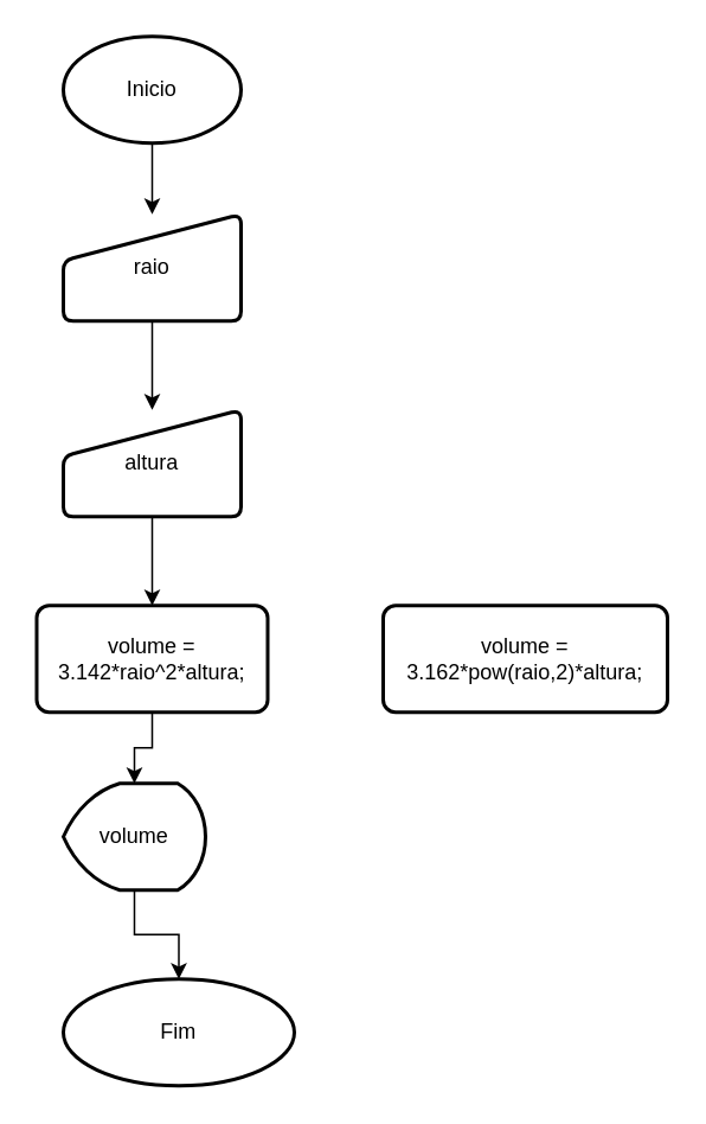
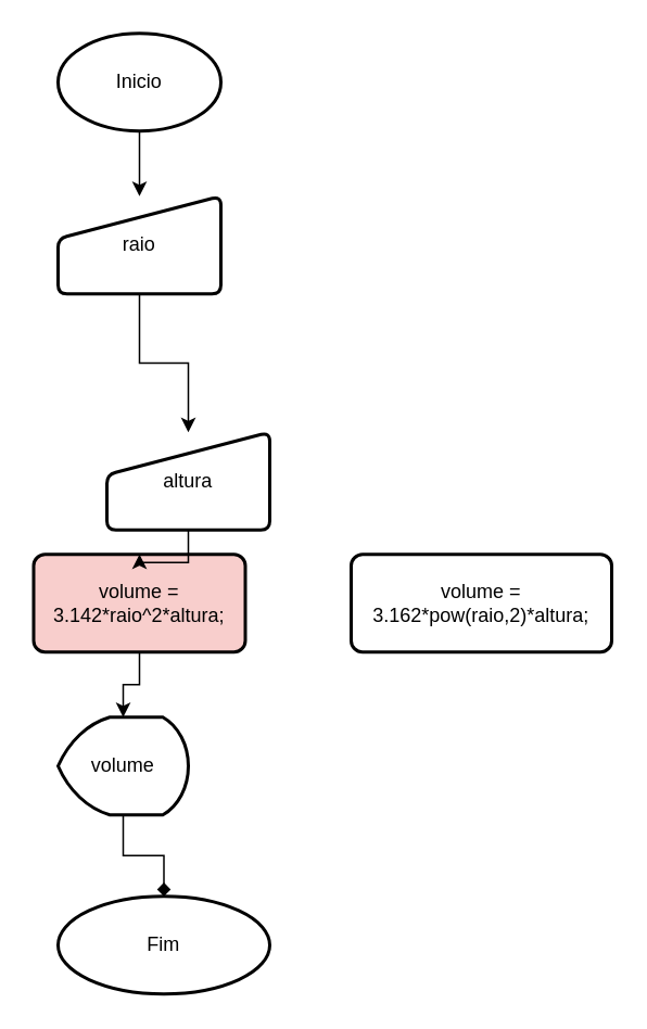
- <mxCell id="12" value="altura" style="html=1;strokeWidth=2;shape=manualInput;whiteSpace=wrap;rounded=1;size=26;arcSize=11;" vertex="1" parent="1"><mxGeometry x="35" y="230" width="100" height="60" as="geometry" /></mxCell>
+ <mxCell id="12" value="altura" style="html=1;strokeWidth=2;shape=manualInput;whiteSpace=wrap;rounded=1;size=26;arcSize=11;" vertex="1" parent="1"><mxGeometry x="65" y="265" width="100" height="60" as="geometry" /></mxCell>
- <mxCell id="8" value="volume = 3.142*raio^2*altura;" style="rounded=1;whiteSpace=wrap;html=1;absoluteArcSize=1;arcSize=14;strokeWidth=2;" vertex="1" parent="1"><mxGeometry x="20" y="340" width="130" height="60" as="geometry" /></mxCell>
+ <mxCell id="8" value="volume = 3.142*raio^2*altura;" style="rounded=1;whiteSpace=wrap;html=1;absoluteArcSize=1;arcSize=14;strokeWidth=2;fillColor=#f8cecc;" vertex="1" parent="1"><mxGeometry x="20" y="340" width="130" height="60" as="geometry" /></mxCell>
- <mxCell id="9" style="edgeStyle=orthogonalEdgeStyle;rounded=0;orthogonalLoop=1;jettySize=auto;html=1;" edge="1" parent="1" source="10" target="4"><mxGeometry relative="1" as="geometry" /></mxCell>
+ <mxCell id="9" style="edgeStyle=orthogonalEdgeStyle;rounded=0;orthogonalLoop=1;jettySize=auto;html=1;endArrow=diamond;" edge="1" parent="1" source="10" target="4"><mxGeometry relative="1" as="geometry" /></mxCell>
